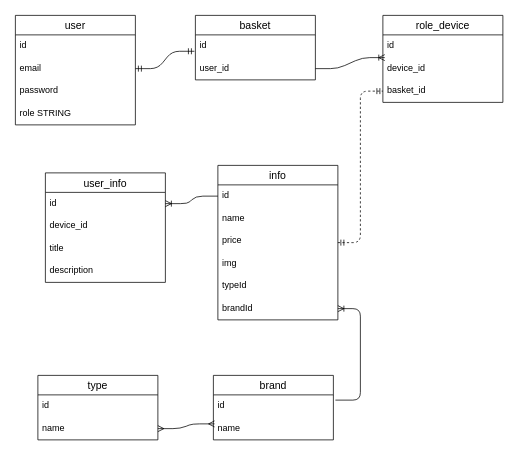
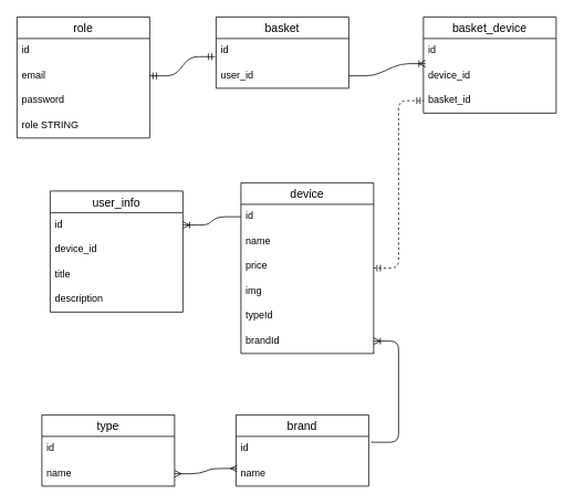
- <mxCell id="2" value="user" style="swimlane;fontStyle=0;childLayout=stackLayout;horizontal=1;startSize=26;horizontalStack=0;resizeParent=1;resizeParentMax=0;resizeLast=0;collapsible=1;marginBottom=0;align=center;fontSize=14;" vertex="1" parent="1"><mxGeometry x="20" y="20" width="160" height="146" as="geometry" /></mxCell>
+ <mxCell id="2" value="role" style="swimlane;fontStyle=0;childLayout=stackLayout;horizontal=1;startSize=26;horizontalStack=0;resizeParent=1;resizeParentMax=0;resizeLast=0;collapsible=1;marginBottom=0;align=center;fontSize=14;" vertex="1" parent="1"><mxGeometry x="20" y="20" width="160" height="146" as="geometry" /></mxCell>
- <mxCell id="31" value="role_device" style="swimlane;fontStyle=0;childLayout=stackLayout;horizontal=1;startSize=26;horizontalStack=0;resizeParent=1;resizeParentMax=0;resizeLast=0;collapsible=1;marginBottom=0;align=center;fontSize=14;" vertex="1" parent="1"><mxGeometry x="510" y="20" width="160" height="116" as="geometry" /></mxCell>
+ <mxCell id="31" value="basket_device" style="swimlane;fontStyle=0;childLayout=stackLayout;horizontal=1;startSize=26;horizontalStack=0;resizeParent=1;resizeParentMax=0;resizeLast=0;collapsible=1;marginBottom=0;align=center;fontSize=14;" vertex="1" parent="1"><mxGeometry x="510" y="20" width="160" height="116" as="geometry" /></mxCell>
- <mxCell id="11" value="info" style="swimlane;fontStyle=0;childLayout=stackLayout;horizontal=1;startSize=26;horizontalStack=0;resizeParent=1;resizeParentMax=0;resizeLast=0;collapsible=1;marginBottom=0;align=center;fontSize=14;" vertex="1" parent="1"><mxGeometry x="290" y="220" width="160" height="206" as="geometry" /></mxCell>
+ <mxCell id="11" value="device" style="swimlane;fontStyle=0;childLayout=stackLayout;horizontal=1;startSize=26;horizontalStack=0;resizeParent=1;resizeParentMax=0;resizeLast=0;collapsible=1;marginBottom=0;align=center;fontSize=14;" vertex="1" parent="1"><mxGeometry x="290" y="220" width="160" height="206" as="geometry" /></mxCell>
